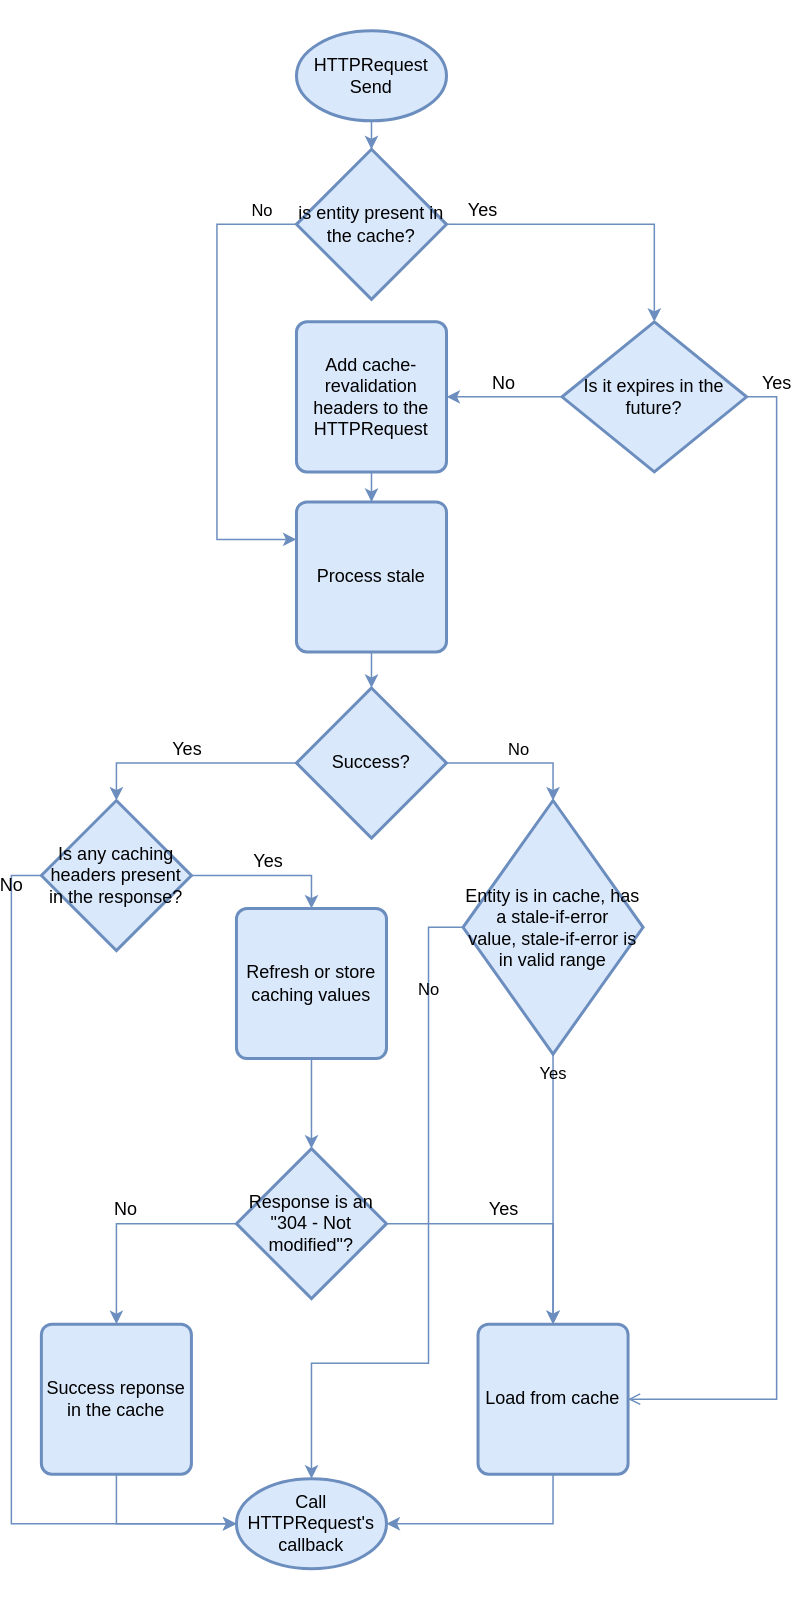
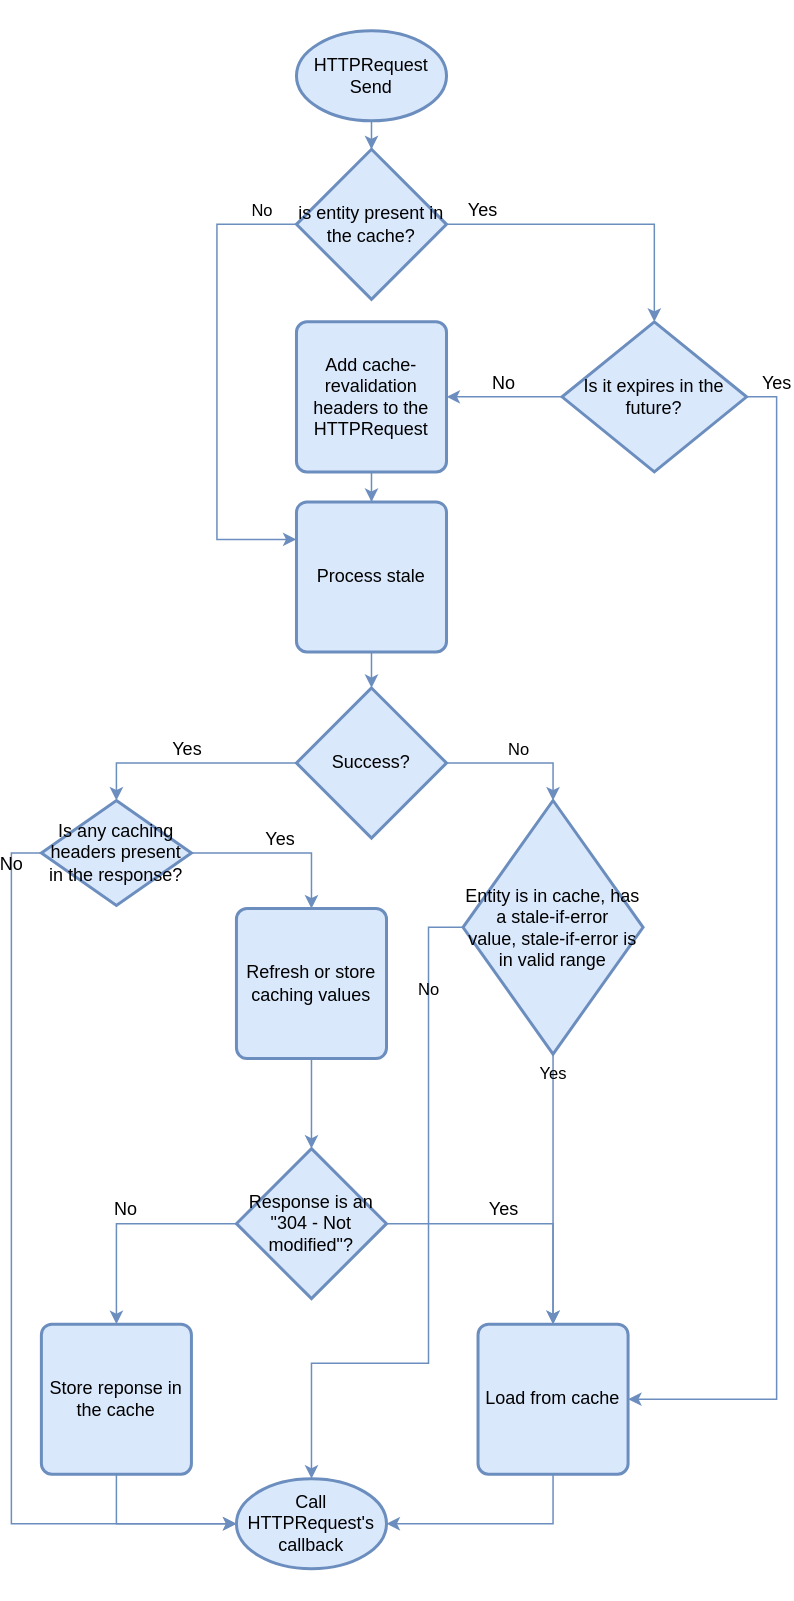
- <mxCell id="18" value="Is any caching headers present in the response?" style="strokeWidth=2;shape=mxgraph.flowchart.decision;whiteSpace=wrap;fillColor=#dae8fc;strokeColor=#6c8ebf;fontSize=12;fontColor=#000000;labelBorderColor=none;html=1;shadow=0;labelBackgroundColor=none;" parent="1" vertex="1"><mxGeometry x="20" y="533" width="100" height="100" as="geometry" /></mxCell>
+ <mxCell id="18" value="Is any caching headers present in the response?" style="strokeWidth=2;shape=mxgraph.flowchart.decision;whiteSpace=wrap;fillColor=#dae8fc;strokeColor=#6c8ebf;fontSize=12;fontColor=#000000;labelBorderColor=none;html=1;shadow=0;labelBackgroundColor=none;" parent="1" vertex="1"><mxGeometry x="20" y="533" width="100" height="70" as="geometry" /></mxCell>
- <mxCell id="20" value="Success reponse in the cache" style="rounded=1;whiteSpace=wrap;absoluteArcSize=1;arcSize=14;strokeWidth=2;fillColor=#dae8fc;strokeColor=#6c8ebf;fontSize=12;fontColor=#000000;labelBorderColor=none;html=1;shadow=0;labelBackgroundColor=none;" parent="1" vertex="1"><mxGeometry x="20" y="882" width="100" height="100" as="geometry" /></mxCell>
+ <mxCell id="20" value="Store reponse in the cache" style="rounded=1;whiteSpace=wrap;absoluteArcSize=1;arcSize=14;strokeWidth=2;fillColor=#dae8fc;strokeColor=#6c8ebf;fontSize=12;fontColor=#000000;labelBorderColor=none;html=1;shadow=0;labelBackgroundColor=none;" parent="1" vertex="1"><mxGeometry x="20" y="882" width="100" height="100" as="geometry" /></mxCell>
- <mxCell id="8" value="Yes" style="edgeStyle=orthogonalEdgeStyle;rounded=0;orthogonalLoop=1;jettySize=auto;entryX=1;entryY=0.5;entryDx=0;entryDy=0;exitX=1;exitY=0.5;exitDx=0;exitDy=0;exitPerimeter=0;fillColor=#dae8fc;strokeColor=#6c8ebf;fontSize=12;fontColor=#000000;labelBorderColor=none;html=1;shadow=0;labelBackgroundColor=none;verticalAlign=bottom;endArrow=open;" parent="1" source="9" target="11" edge="1"><mxGeometry x="-0.949" relative="1" as="geometry"><mxPoint as="offset" /></mxGeometry></mxCell>
+ <mxCell id="8" value="Yes" style="edgeStyle=orthogonalEdgeStyle;rounded=0;orthogonalLoop=1;jettySize=auto;entryX=1;entryY=0.5;entryDx=0;entryDy=0;exitX=1;exitY=0.5;exitDx=0;exitDy=0;exitPerimeter=0;fillColor=#dae8fc;strokeColor=#6c8ebf;fontSize=12;fontColor=#000000;labelBorderColor=none;html=1;shadow=0;labelBackgroundColor=none;verticalAlign=bottom;" parent="1" source="9" target="11" edge="1"><mxGeometry x="-0.949" relative="1" as="geometry"><mxPoint as="offset" /></mxGeometry></mxCell>
